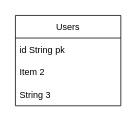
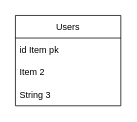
- <mxCell id="3" value="id String pk" style="text;strokeColor=none;fillColor=none;align=left;verticalAlign=middle;spacingLeft=4;spacingRight=4;overflow=hidden;points=[[0,0.5],[1,0.5]];portConstraint=eastwest;rotatable=0;" vertex="1" parent="2"><mxGeometry y="30" width="140" height="30" as="geometry" /></mxCell>
+ <mxCell id="3" value="id Item pk" style="text;strokeColor=none;fillColor=none;align=left;verticalAlign=middle;spacingLeft=4;spacingRight=4;overflow=hidden;points=[[0,0.5],[1,0.5]];portConstraint=eastwest;rotatable=0;" vertex="1" parent="2"><mxGeometry y="30" width="140" height="30" as="geometry" /></mxCell>
